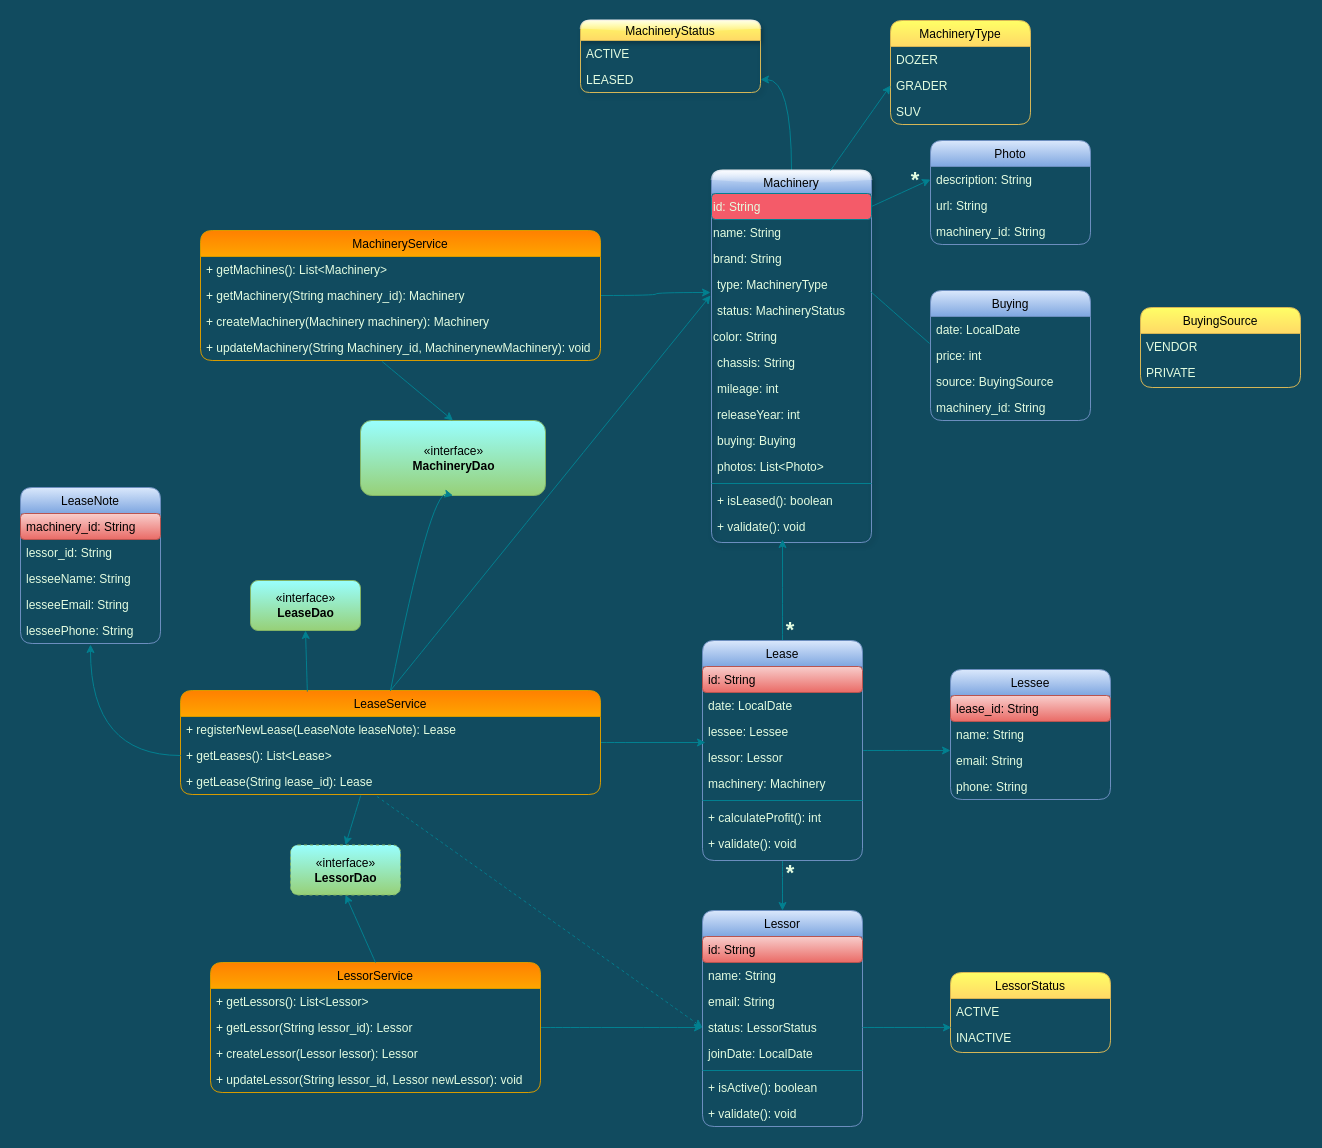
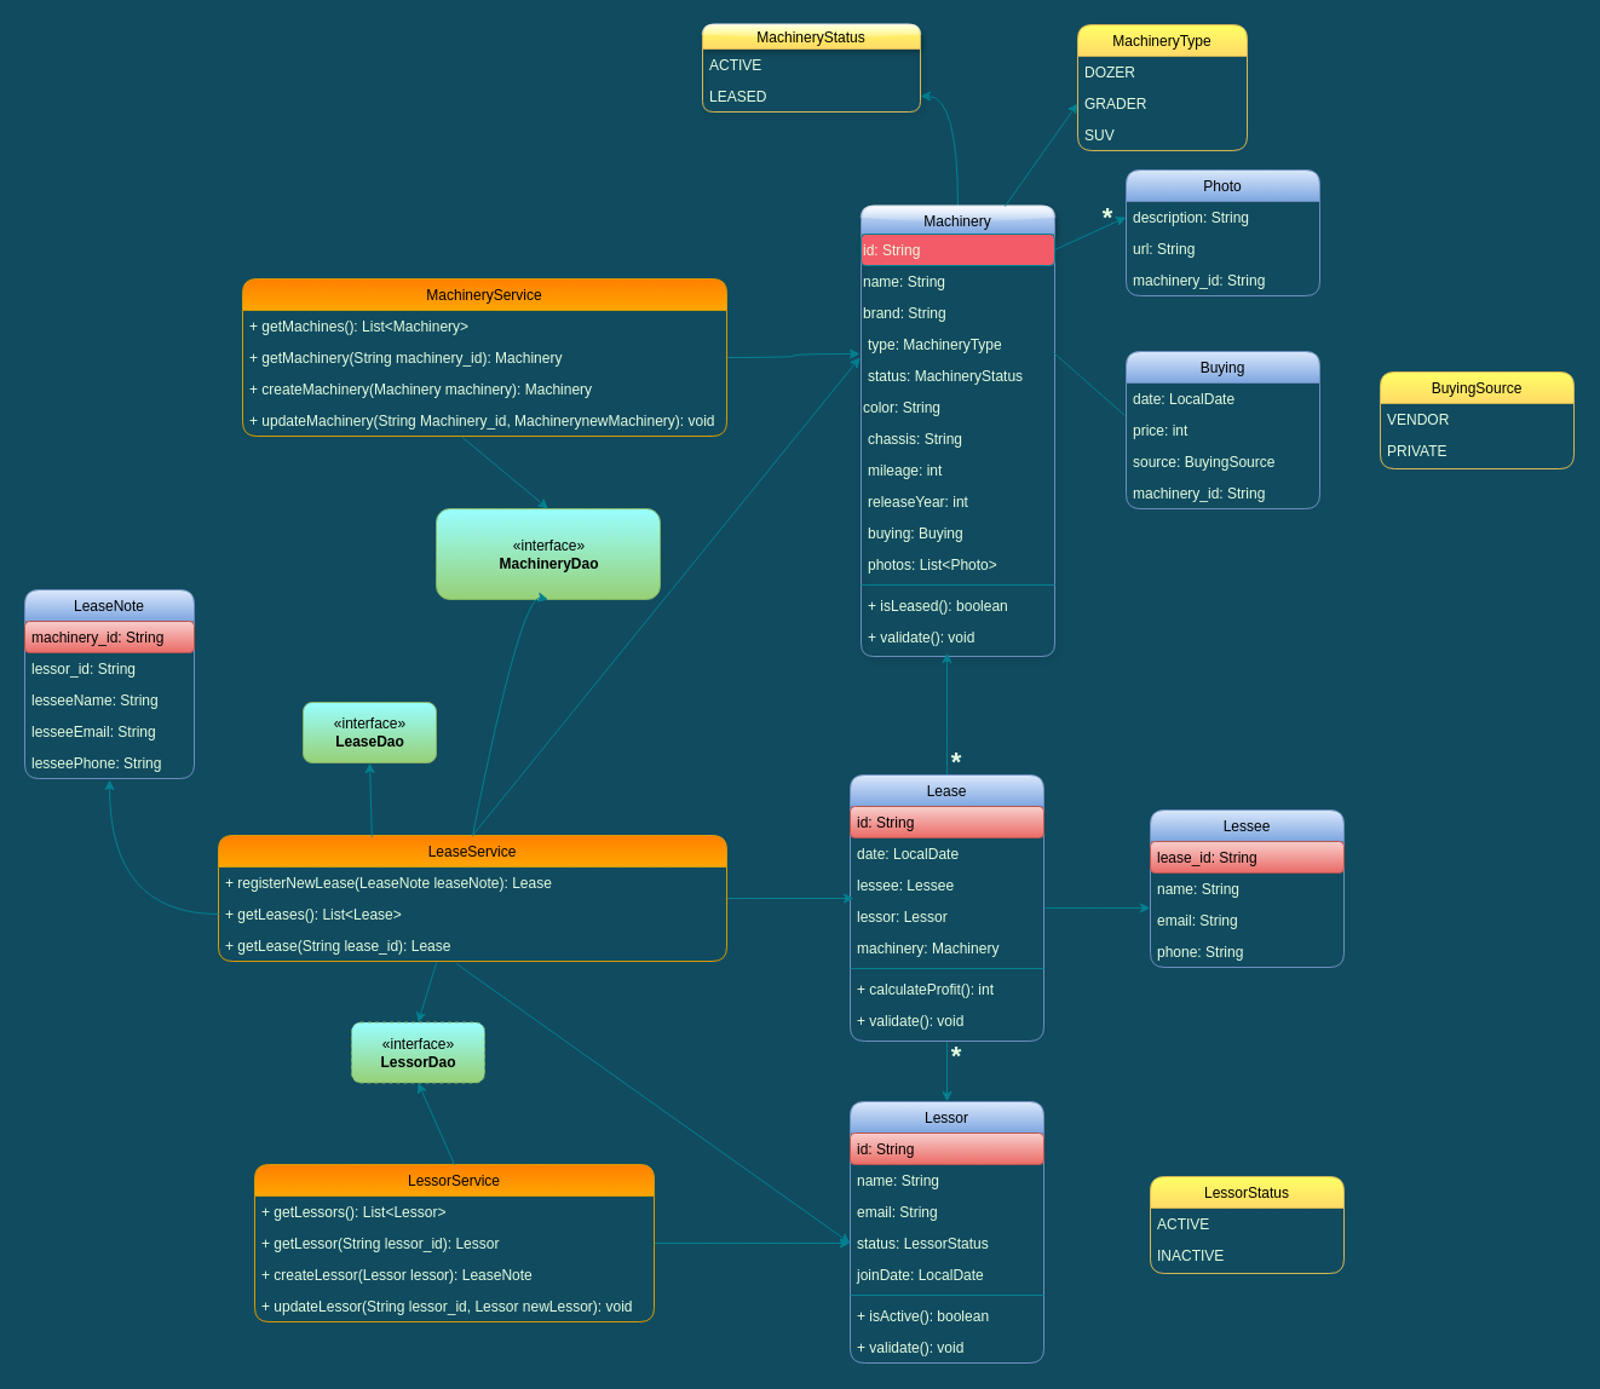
- <mxCell id="85" value="" style="endArrow=classic;html=1;rounded=1;exitX=0.468;exitY=1.077;exitDx=0;exitDy=0;exitPerimeter=0;entryX=0;entryY=0.5;entryDx=0;entryDy=0;labelBackgroundColor=#114B5F;strokeColor=#028090;fontColor=#E4FDE1;curved=1;dashed=1;" parent="1" source="83" target="53" edge="1"><mxGeometry width="50" height="50" relative="1" as="geometry"><mxPoint x="460" y="900" as="sourcePoint" /><mxPoint x="510" y="850" as="targetPoint" /></mxGeometry></mxCell>
+ <mxCell id="85" value="" style="endArrow=classic;html=1;rounded=1;exitX=0.468;exitY=1.077;exitDx=0;exitDy=0;exitPerimeter=0;entryX=0;entryY=0.5;entryDx=0;entryDy=0;labelBackgroundColor=#114B5F;strokeColor=#028090;fontColor=#E4FDE1;curved=1;" parent="1" source="83" target="53" edge="1"><mxGeometry width="50" height="50" relative="1" as="geometry"><mxPoint x="460" y="900" as="sourcePoint" /><mxPoint x="510" y="850" as="targetPoint" /></mxGeometry></mxCell>
- <mxCell id="61" style="edgeStyle=orthogonalEdgeStyle;rounded=1;orthogonalLoop=1;jettySize=auto;html=1;entryX=0.006;entryY=0.115;entryDx=0;entryDy=0;entryPerimeter=0;labelBackgroundColor=#114B5F;strokeColor=#028090;fontColor=#E4FDE1;curved=1;" parent="1" source="53" target="60" edge="1"><mxGeometry relative="1" as="geometry" /></mxCell>
- <mxCell id="90" value="+ createLessor(Lessor lessor): Lessor" style="text;strokeColor=none;fillColor=none;align=left;verticalAlign=top;spacingLeft=4;spacingRight=4;overflow=hidden;rotatable=0;points=[[0,0.5],[1,0.5]];portConstraint=eastwest;fontColor=#E4FDE1;rounded=1;" parent="87" vertex="1"><mxGeometry y="78" width="330" height="26" as="geometry" /></mxCell>
+ <mxCell id="90" value="+ createLessor(Lessor lessor): LeaseNote" style="text;strokeColor=none;fillColor=none;align=left;verticalAlign=top;spacingLeft=4;spacingRight=4;overflow=hidden;rotatable=0;points=[[0,0.5],[1,0.5]];portConstraint=eastwest;fontColor=#E4FDE1;rounded=1;" parent="87" vertex="1"><mxGeometry y="78" width="330" height="26" as="geometry" /></mxCell>
